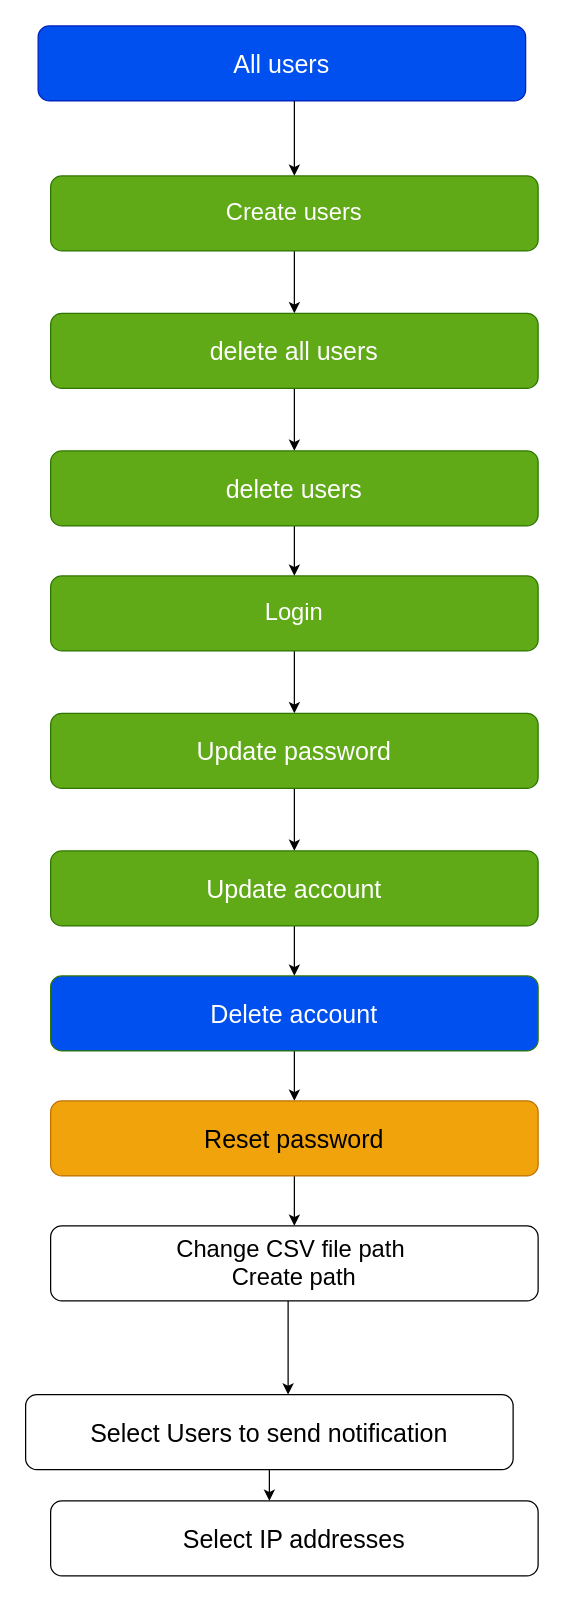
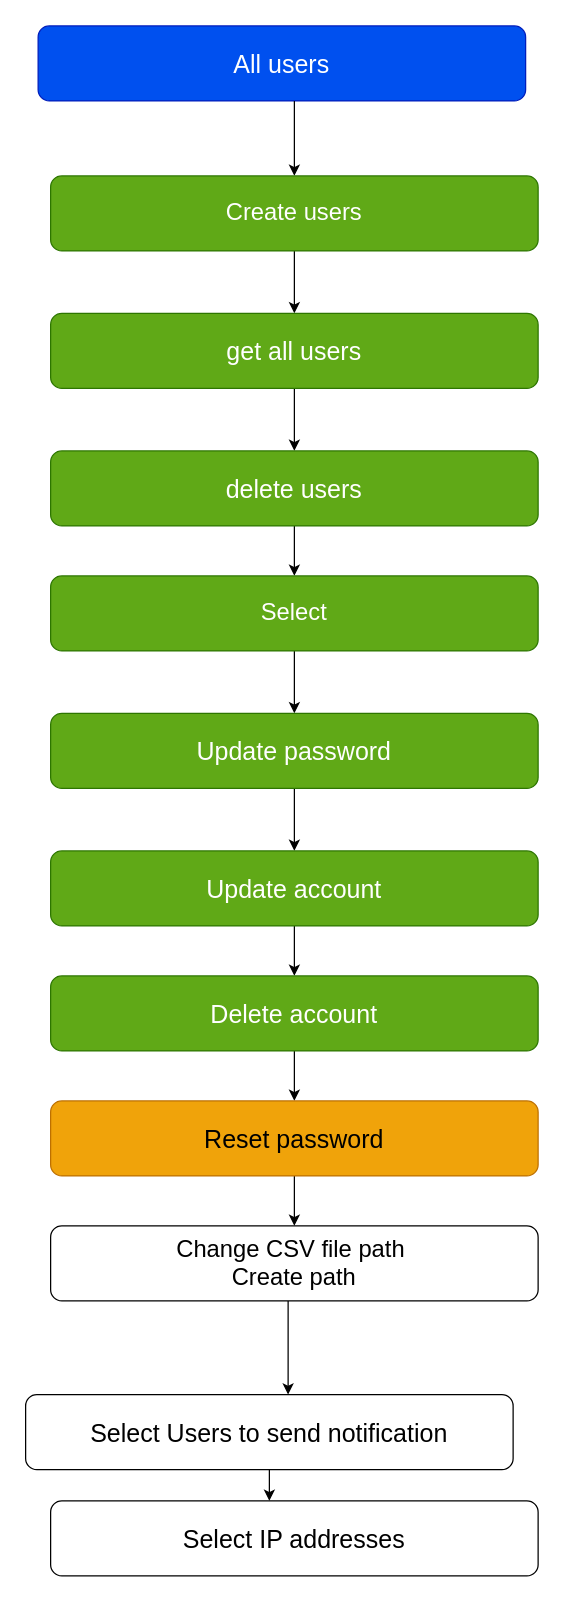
- <mxCell id="23" value="&lt;font style=&quot;font-size: 20px;&quot;&gt;delete all users&lt;/font&gt;" style="whiteSpace=wrap;html=1;rounded=1;fillColor=#60a917;fontColor=#ffffff;strokeColor=#2D7600;" parent="1" vertex="1"><mxGeometry x="40" y="250" width="390" height="60" as="geometry" /></mxCell>
+ <mxCell id="23" value="&lt;font style=&quot;font-size: 20px;&quot;&gt;get all users&lt;/font&gt;" style="whiteSpace=wrap;html=1;rounded=1;fillColor=#60a917;fontColor=#ffffff;strokeColor=#2D7600;" parent="1" vertex="1"><mxGeometry x="40" y="250" width="390" height="60" as="geometry" /></mxCell>
- <mxCell id="5" value="&lt;span style=&quot;font-size: 19px;&quot;&gt;Login&lt;/span&gt;" style="whiteSpace=wrap;html=1;rounded=1;fillColor=#60a917;fontColor=#ffffff;strokeColor=#2D7600;" parent="1" vertex="1"><mxGeometry x="40" y="460" width="390" height="60" as="geometry" /></mxCell>
+ <mxCell id="5" value="&lt;span style=&quot;font-size: 19px;&quot;&gt;Select&lt;/span&gt;" style="whiteSpace=wrap;html=1;rounded=1;fillColor=#60a917;fontColor=#ffffff;strokeColor=#2D7600;" parent="1" vertex="1"><mxGeometry x="40" y="460" width="390" height="60" as="geometry" /></mxCell>
- <mxCell id="11" value="&lt;font style=&quot;font-size: 20px;&quot;&gt;Delete account&lt;/font&gt;" style="whiteSpace=wrap;html=1;rounded=1;fillColor=#0050ef;fontColor=#ffffff;strokeColor=#2D7600;" parent="1" vertex="1"><mxGeometry x="40" y="780" width="390" height="60" as="geometry" /></mxCell>
+ <mxCell id="11" value="&lt;font style=&quot;font-size: 20px;&quot;&gt;Delete account&lt;/font&gt;" style="whiteSpace=wrap;html=1;rounded=1;fillColor=#60a917;fontColor=#ffffff;strokeColor=#2D7600;" parent="1" vertex="1"><mxGeometry x="40" y="780" width="390" height="60" as="geometry" /></mxCell>
